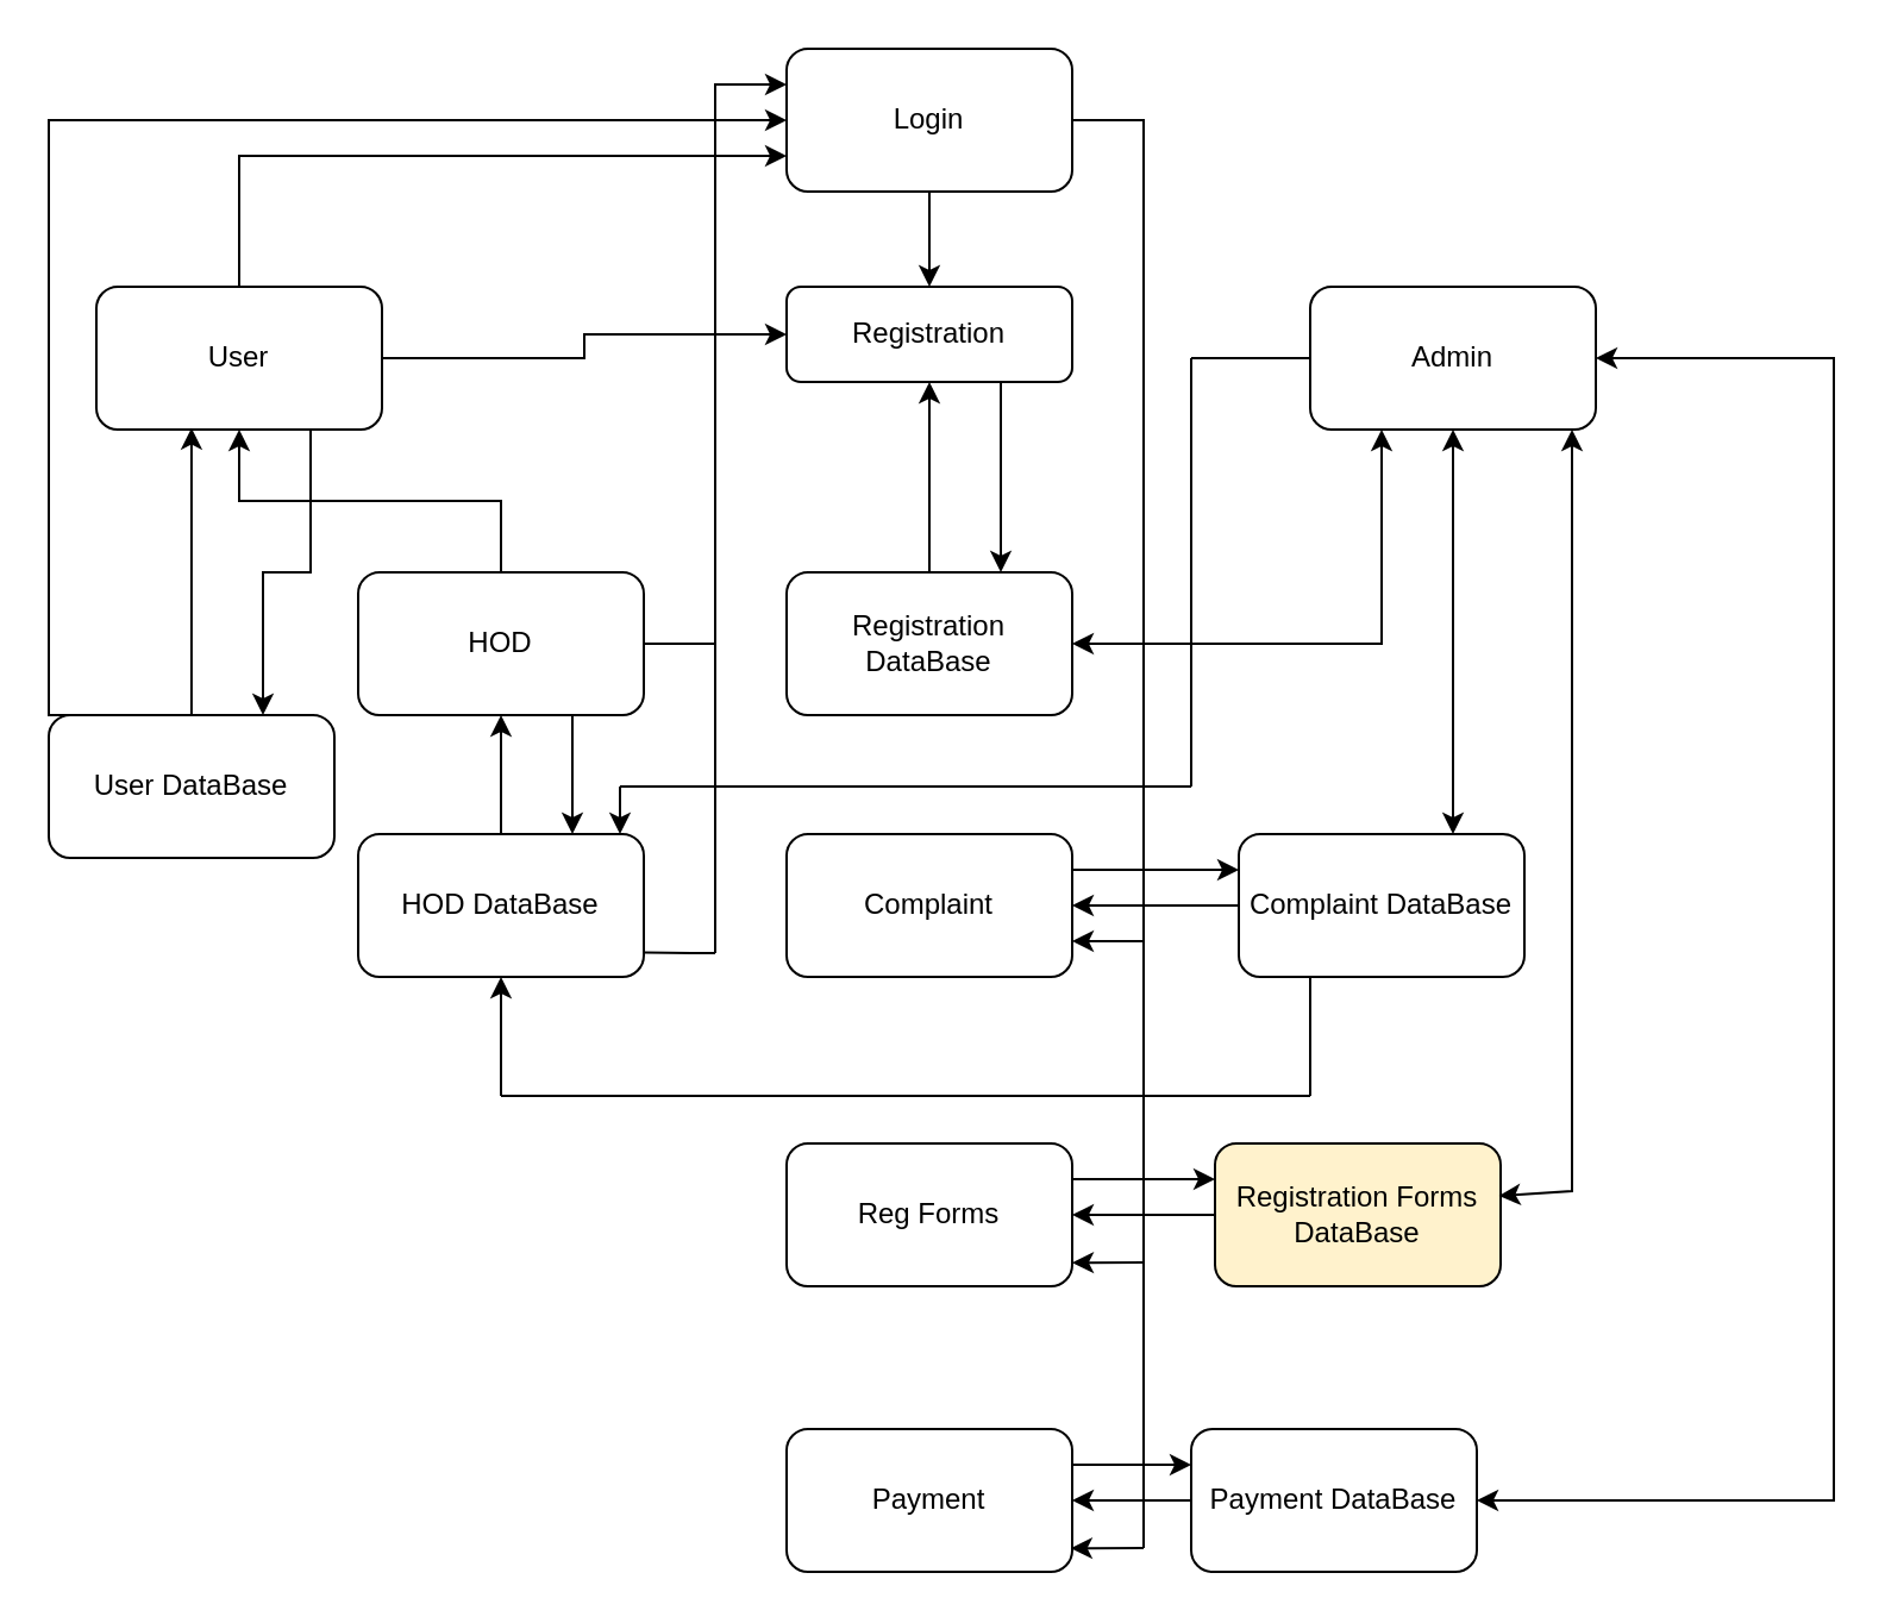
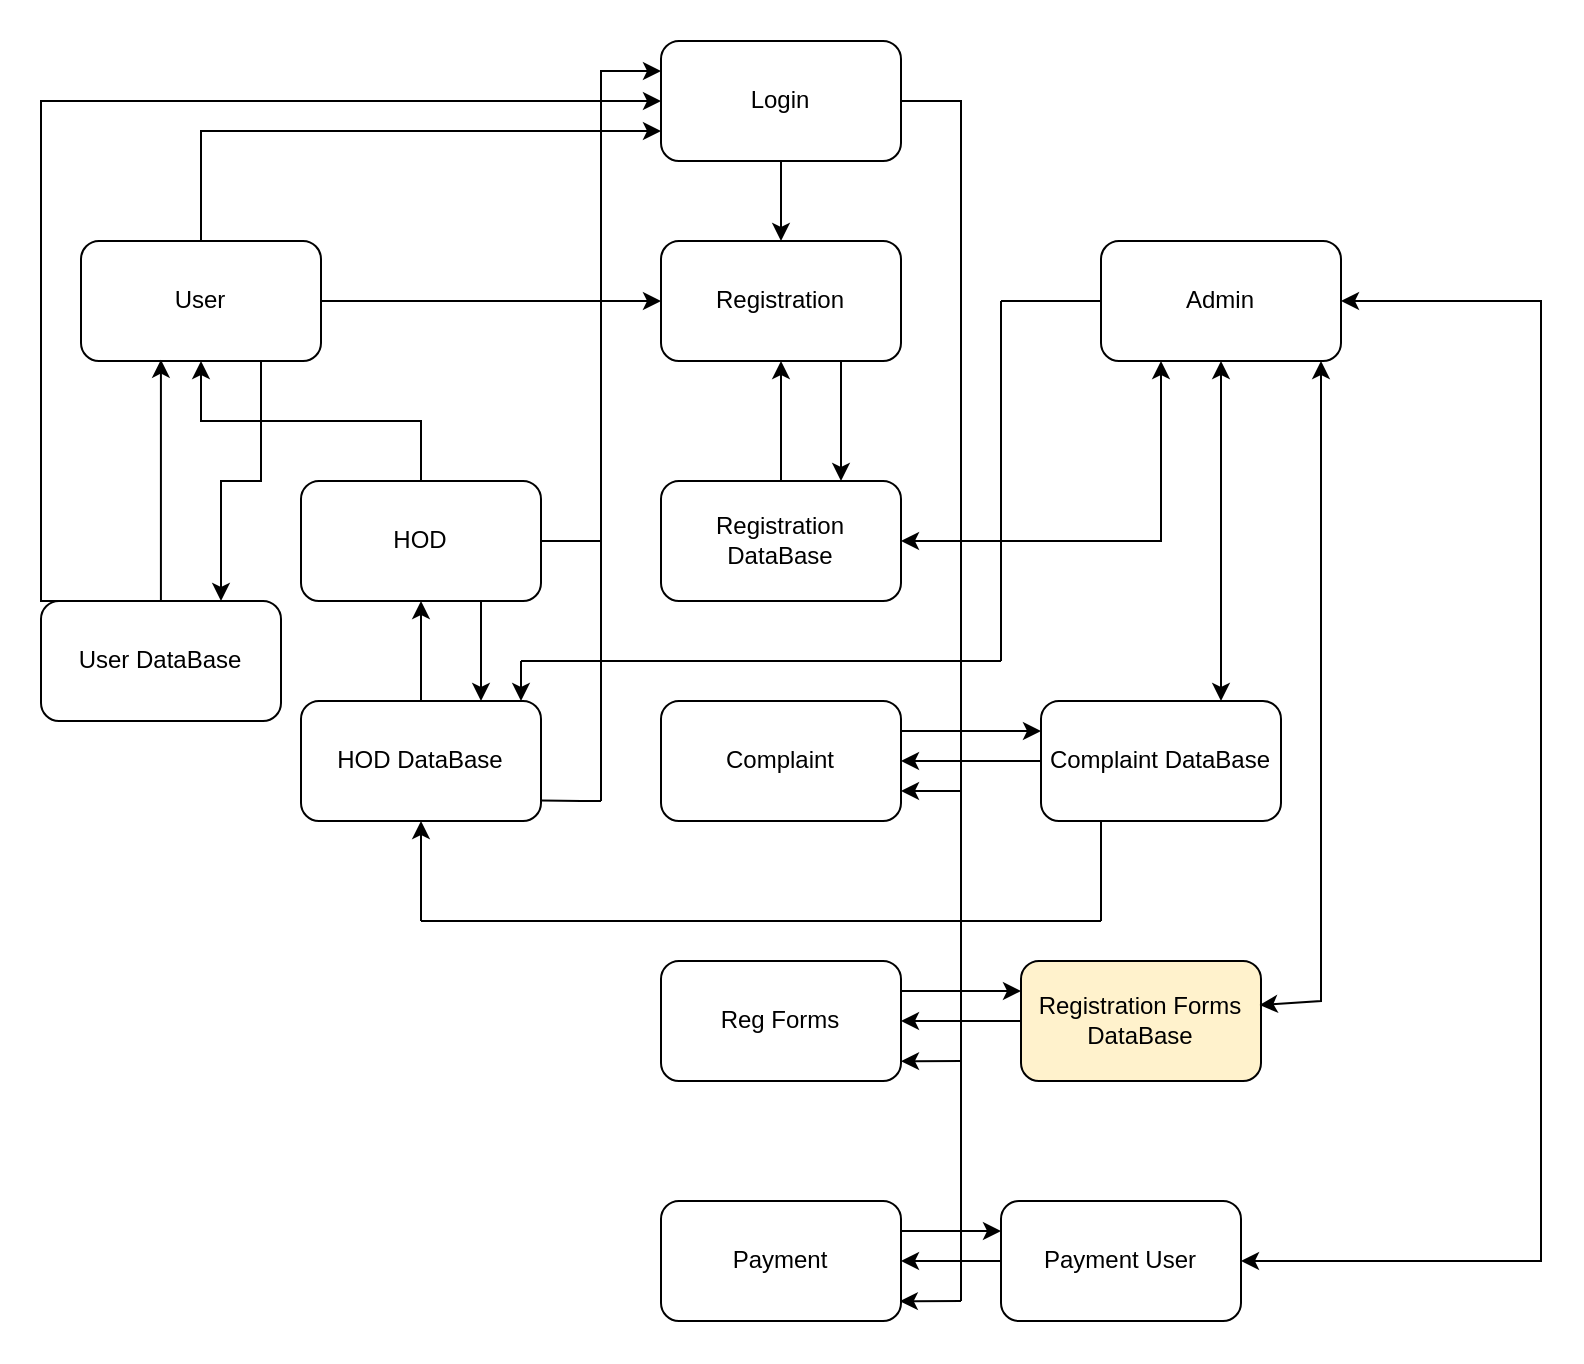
- <mxCell id="15" value="Registration" style="rounded=1;whiteSpace=wrap;html=1;" vertex="1" parent="1"><mxGeometry x="330" y="120" width="120" height="40" as="geometry" /></mxCell>
+ <mxCell id="15" value="Registration" style="rounded=1;whiteSpace=wrap;html=1;" vertex="1" parent="1"><mxGeometry x="330" y="120" width="120" height="60" as="geometry" /></mxCell>
- <mxCell id="31" value="Payment DataBase" style="rounded=1;whiteSpace=wrap;html=1;" vertex="1" parent="1"><mxGeometry x="500" y="600" width="120" height="60" as="geometry" /></mxCell>
+ <mxCell id="31" value="Payment User" style="rounded=1;whiteSpace=wrap;html=1;" vertex="1" parent="1"><mxGeometry x="500" y="600" width="120" height="60" as="geometry" /></mxCell>
